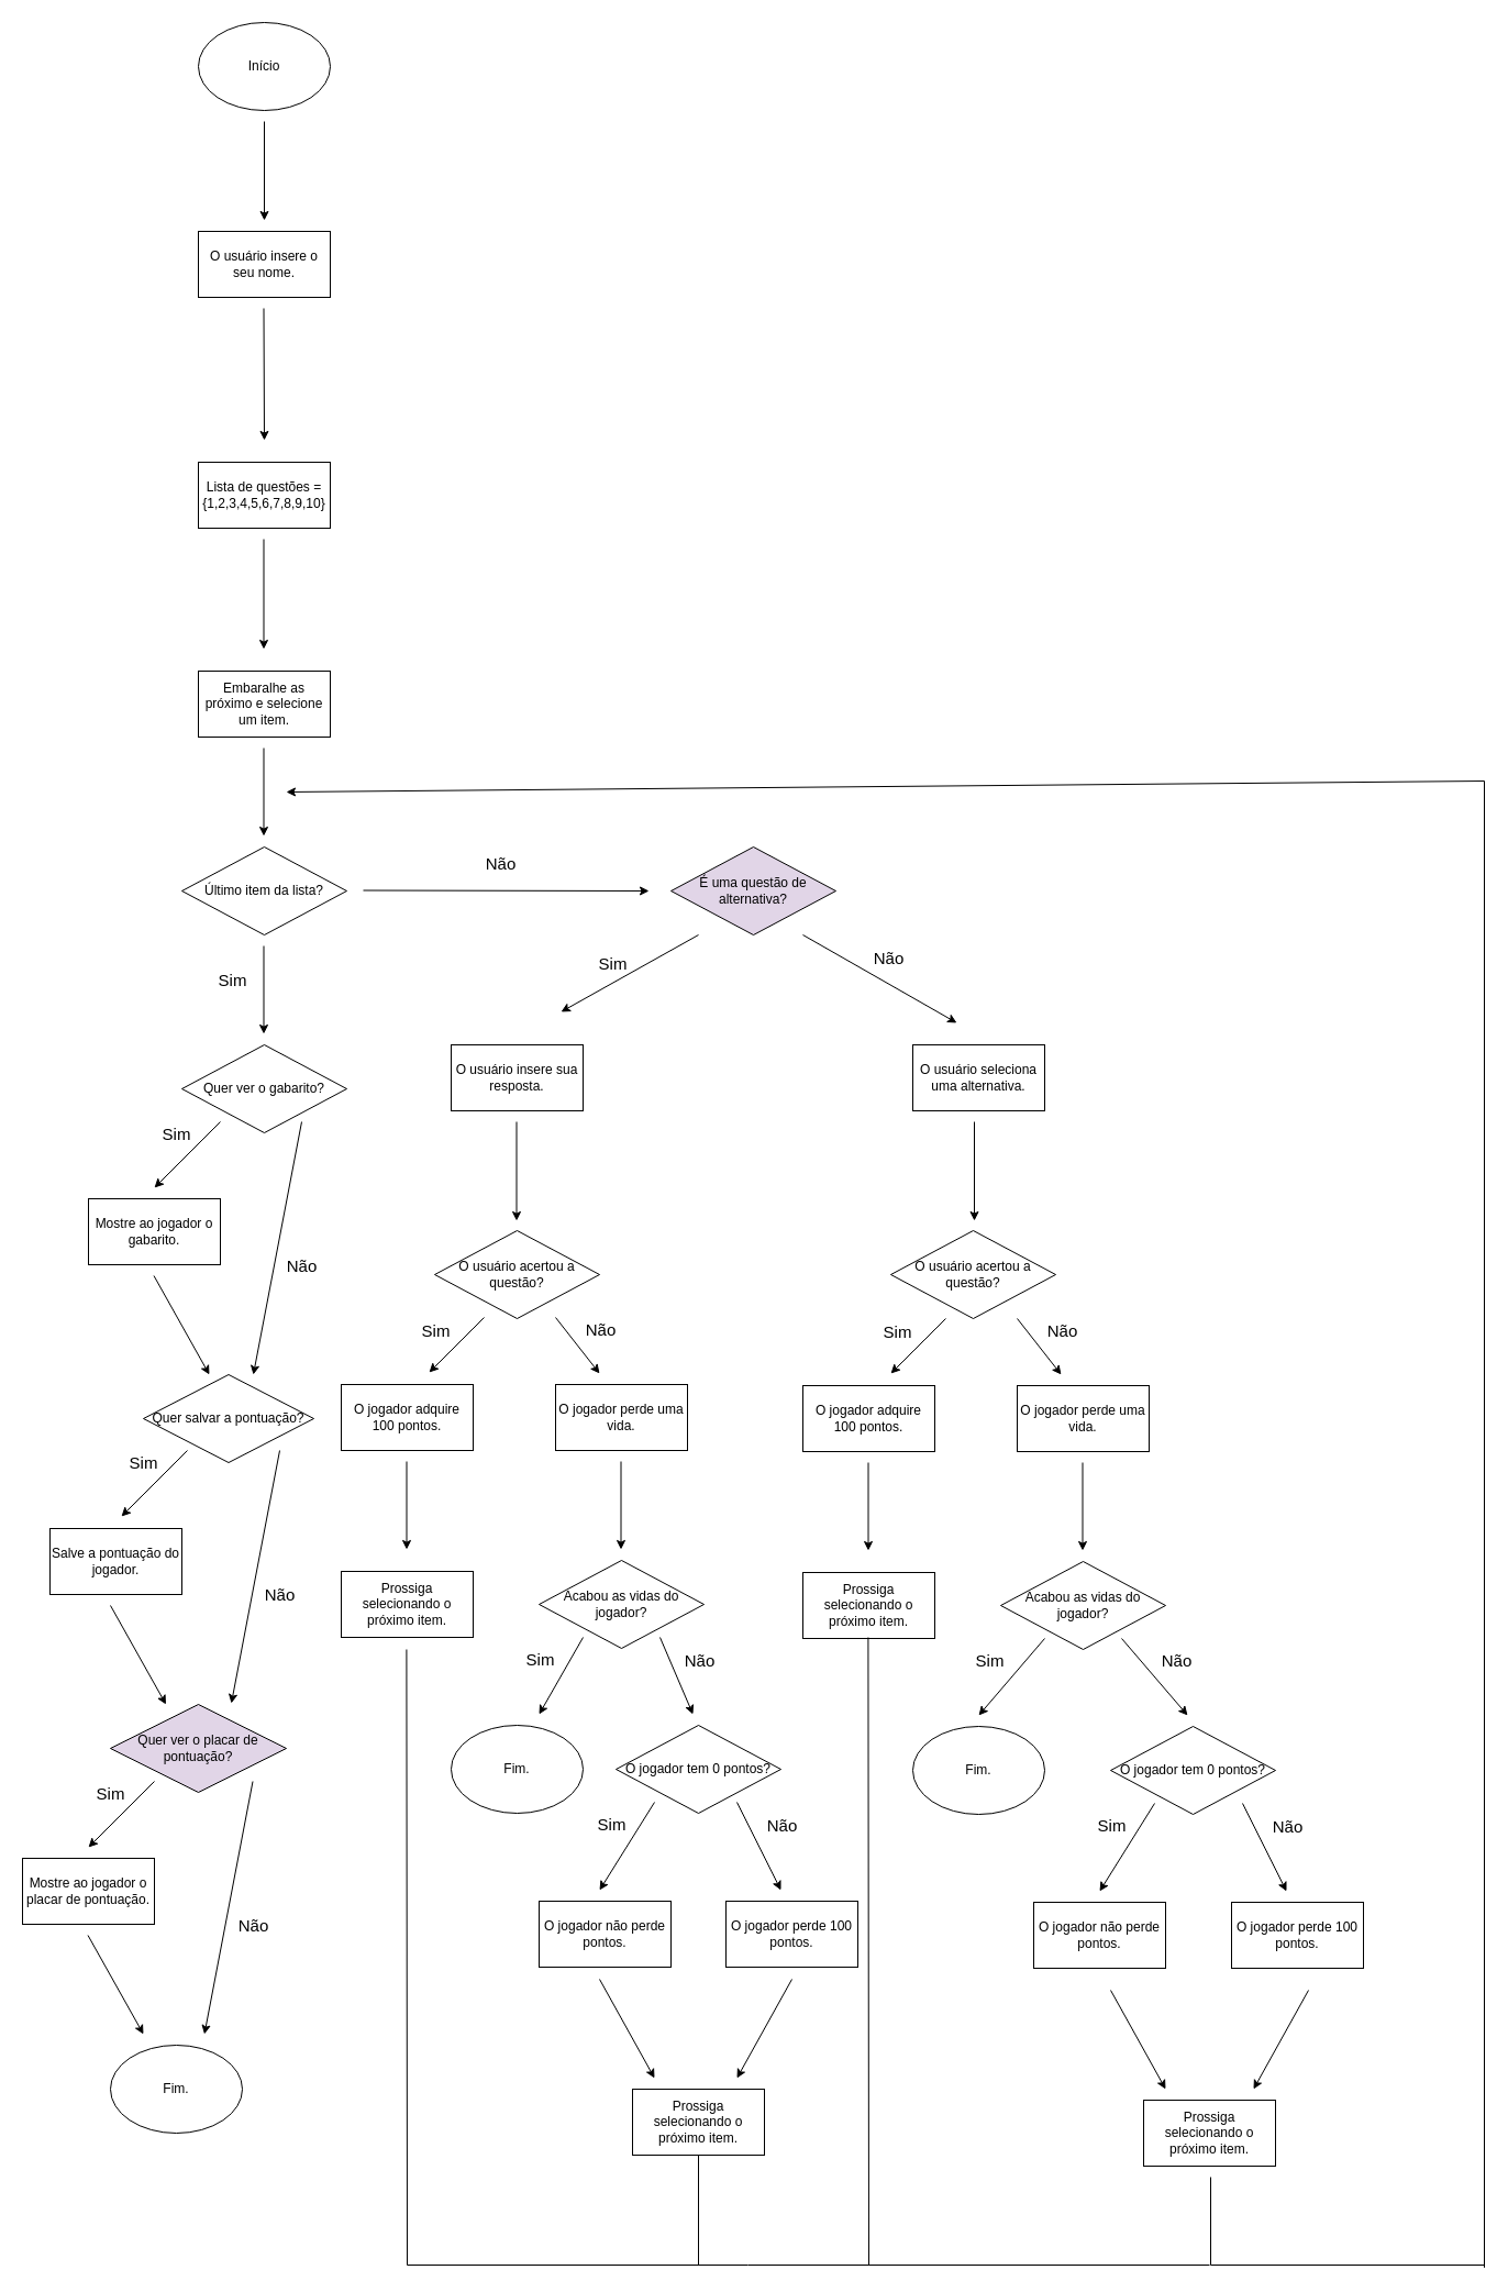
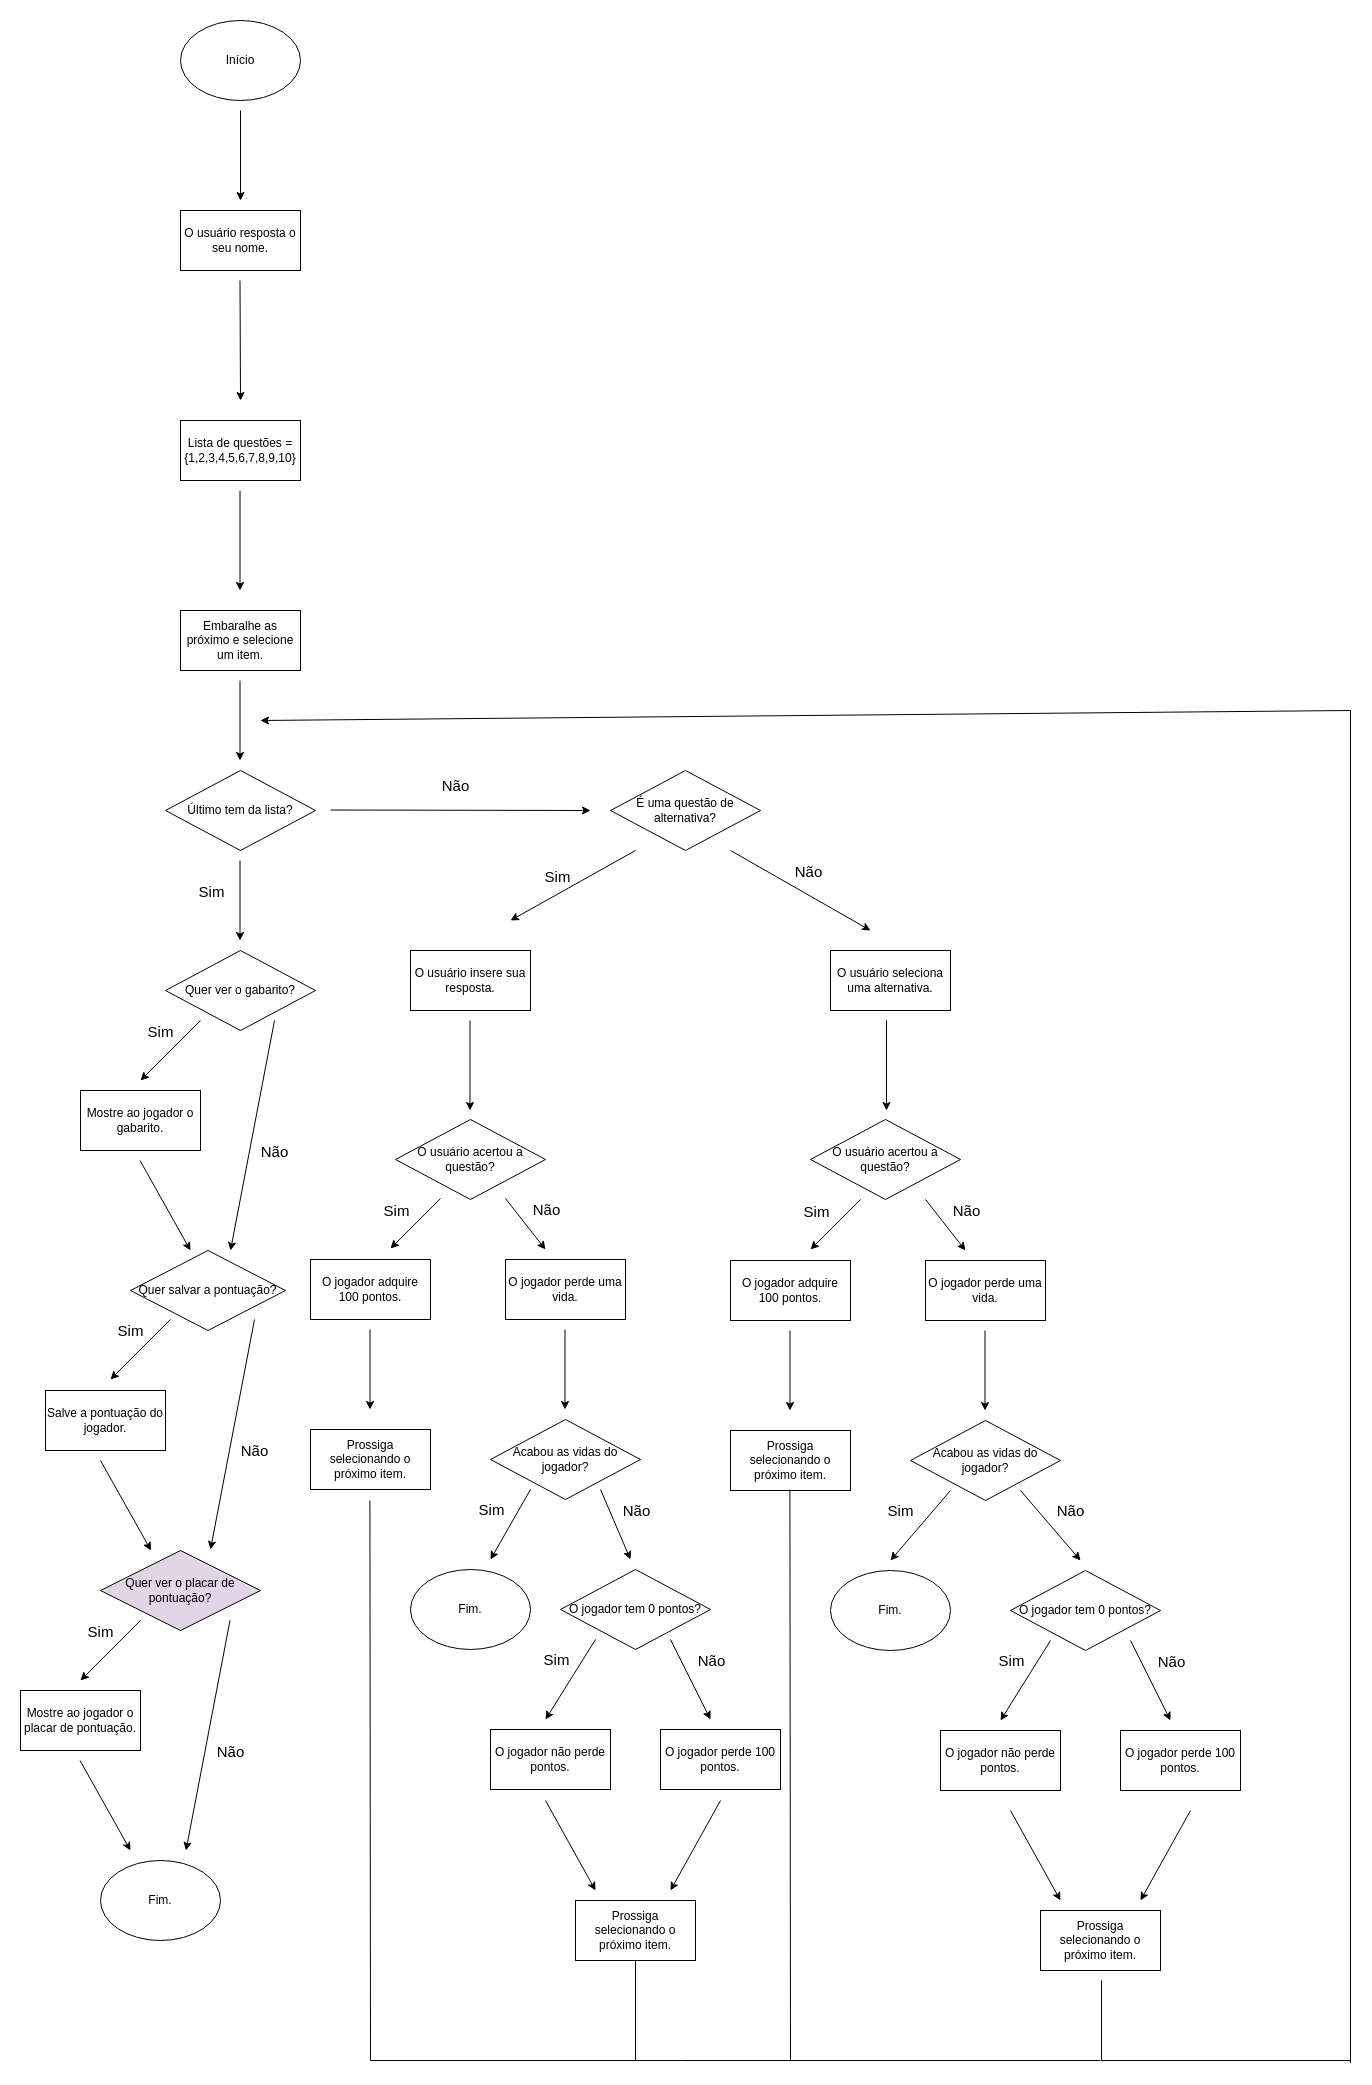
- <mxCell id="13" value="O usuário insere o seu nome." style="rounded=0;whiteSpace=wrap;html=1;" parent="1" vertex="1"><mxGeometry x="180" y="210" width="120" height="60" as="geometry" /></mxCell>
+ <mxCell id="13" value="O usuário resposta o seu nome." style="rounded=0;whiteSpace=wrap;html=1;" parent="1" vertex="1"><mxGeometry x="180" y="210" width="120" height="60" as="geometry" /></mxCell>
- <mxCell id="8" value="Último item da lista?" style="rhombus;whiteSpace=wrap;html=1;" parent="1" vertex="1"><mxGeometry x="165" y="770" width="150" height="80" as="geometry" /></mxCell>
+ <mxCell id="8" value="Último tem da lista?" style="rhombus;whiteSpace=wrap;html=1;" parent="1" vertex="1"><mxGeometry x="165" y="770" width="150" height="80" as="geometry" /></mxCell>
- <mxCell id="15" value="É uma questão de alternativa?" style="rhombus;whiteSpace=wrap;html=1;fillColor=#e1d5e7;" parent="1" vertex="1"><mxGeometry x="610" y="770" width="150" height="80" as="geometry" /></mxCell>
+ <mxCell id="15" value="É uma questão de alternativa?" style="rhombus;whiteSpace=wrap;html=1;" parent="1" vertex="1"><mxGeometry x="610" y="770" width="150" height="80" as="geometry" /></mxCell>
